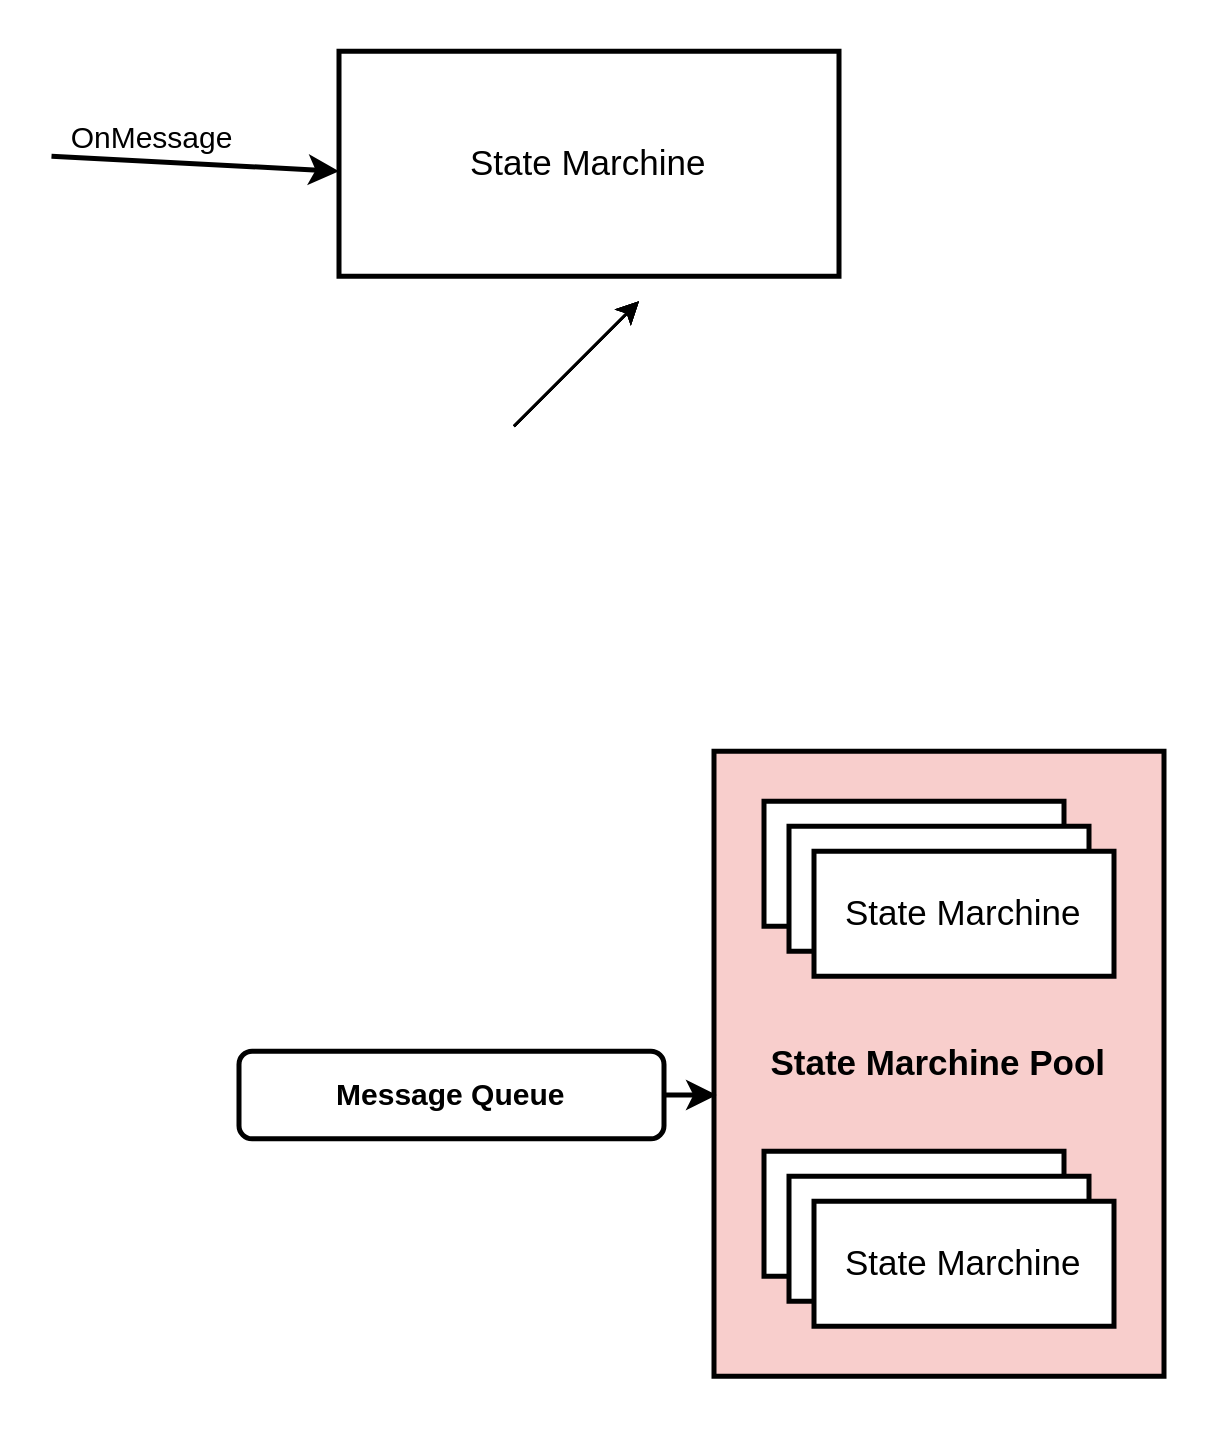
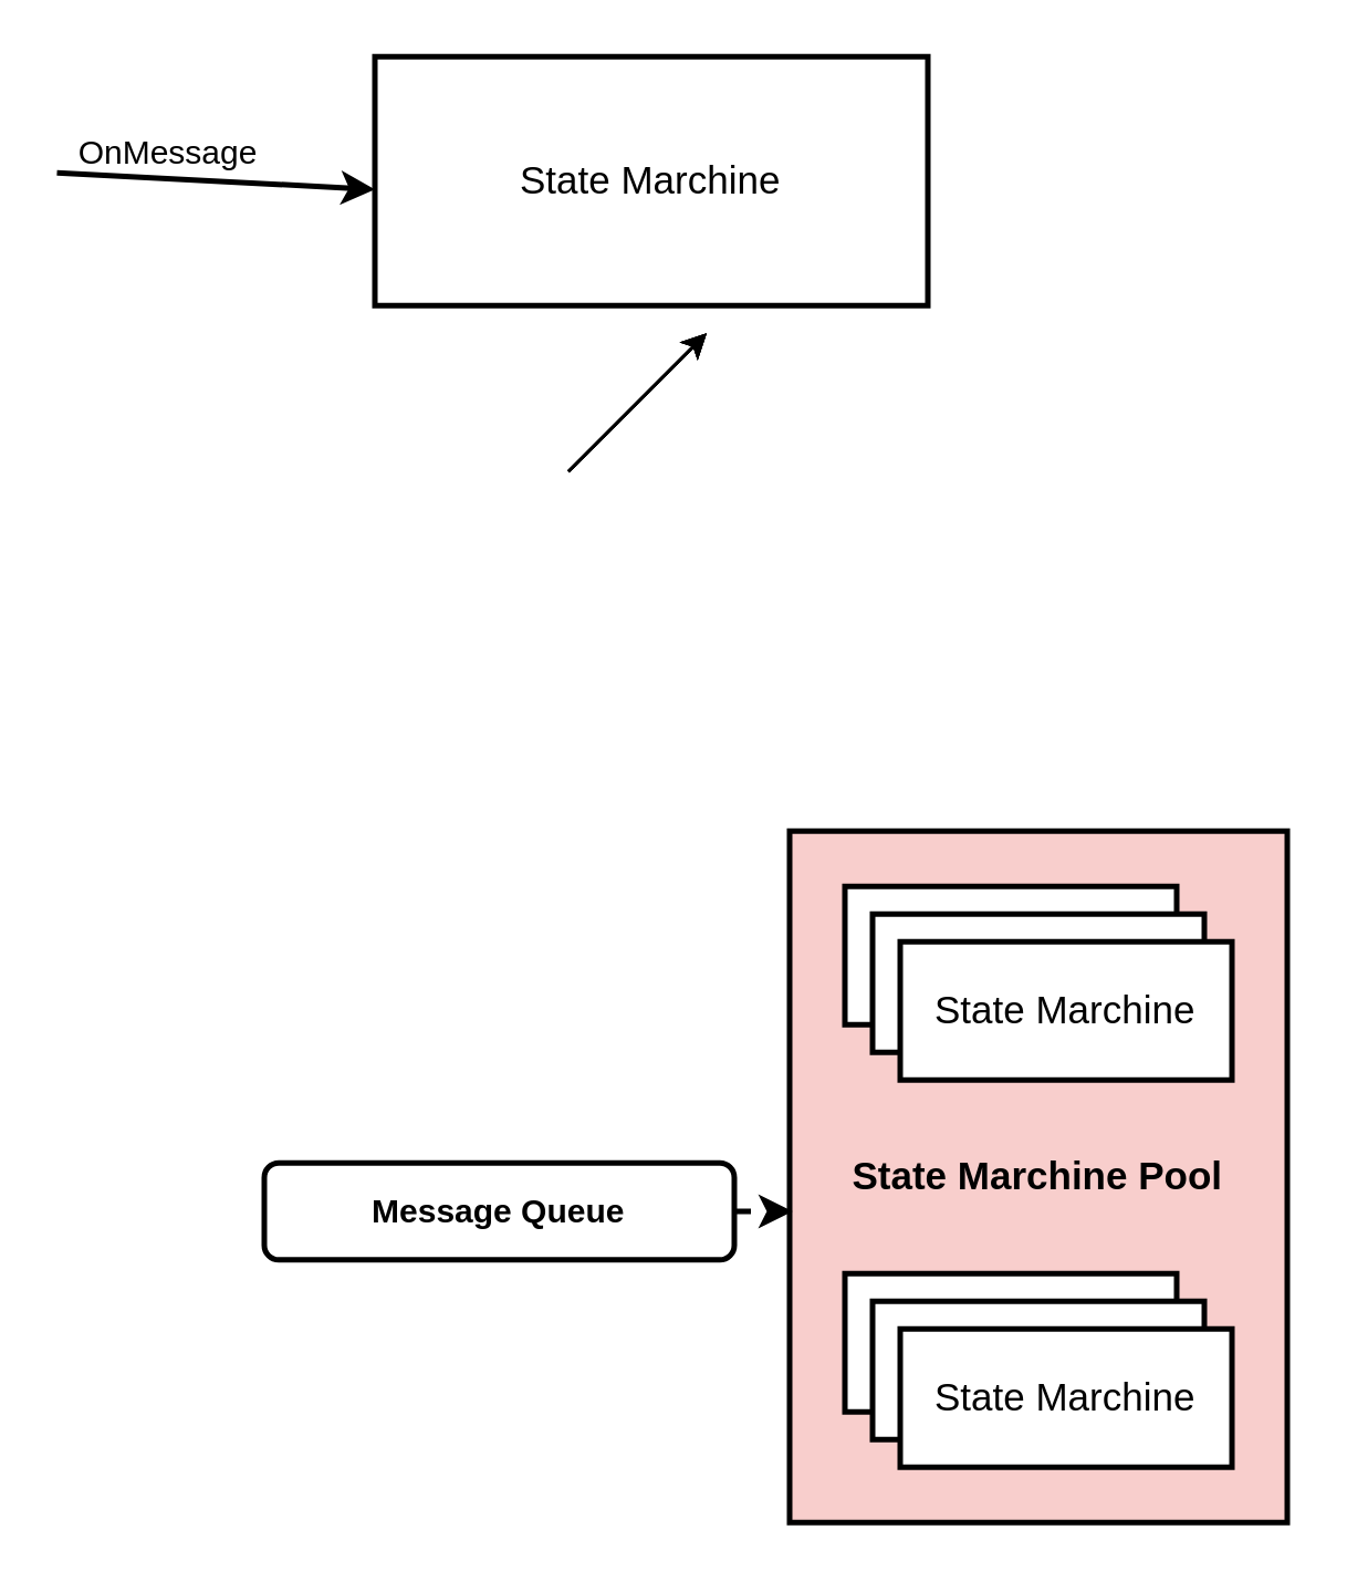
- <mxCell id="16" style="edgeStyle=orthogonalEdgeStyle;rounded=0;orthogonalLoop=1;jettySize=auto;html=1;exitX=1;exitY=0.5;exitDx=0;exitDy=0;entryX=0.006;entryY=0.552;entryDx=0;entryDy=0;entryPerimeter=0;strokeColor=#000000;strokeWidth=2;" edge="1" parent="1" source="17" target="2"><mxGeometry relative="1" as="geometry" /></mxCell>
+ <mxCell id="16" style="edgeStyle=orthogonalEdgeStyle;rounded=0;orthogonalLoop=1;jettySize=auto;html=1;exitX=1;exitY=0.5;exitDx=0;exitDy=0;entryX=0.006;entryY=0.552;entryDx=0;entryDy=0;entryPerimeter=0;strokeColor=#000000;strokeWidth=2;dashed=1;" edge="1" parent="1" source="17" target="2"><mxGeometry relative="1" as="geometry" /></mxCell>
